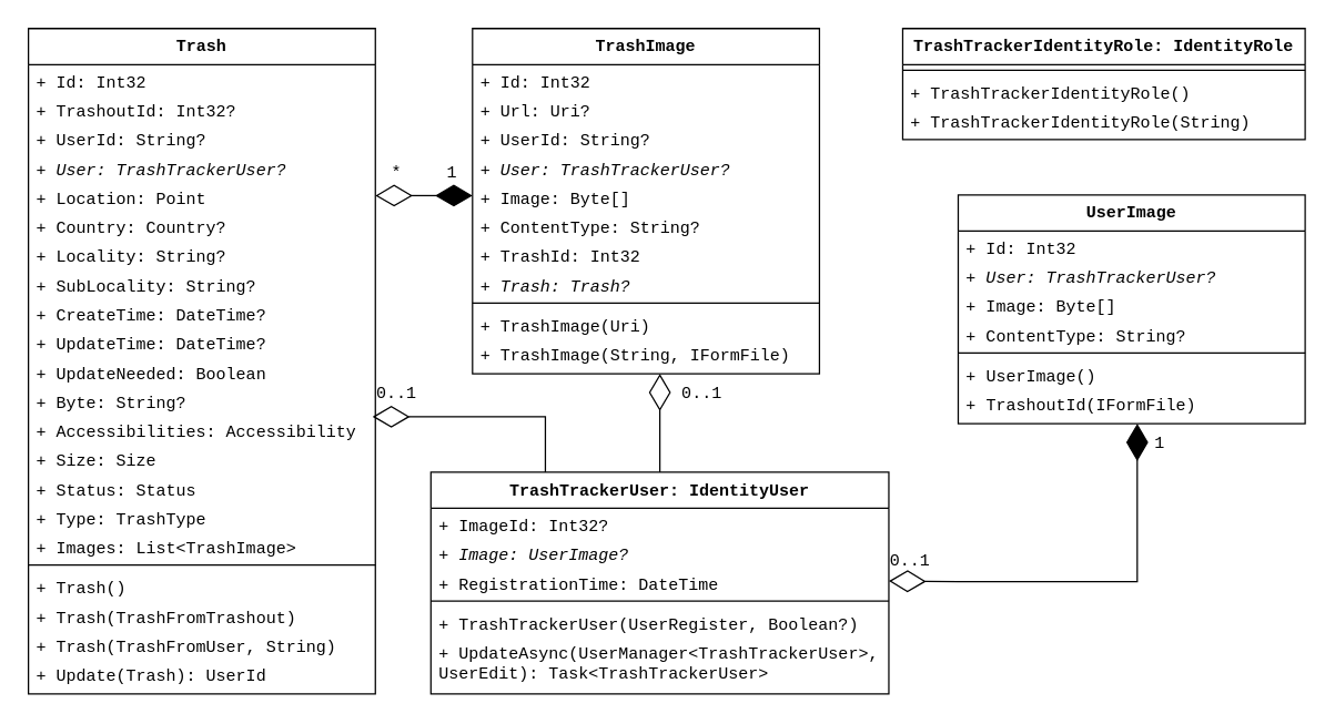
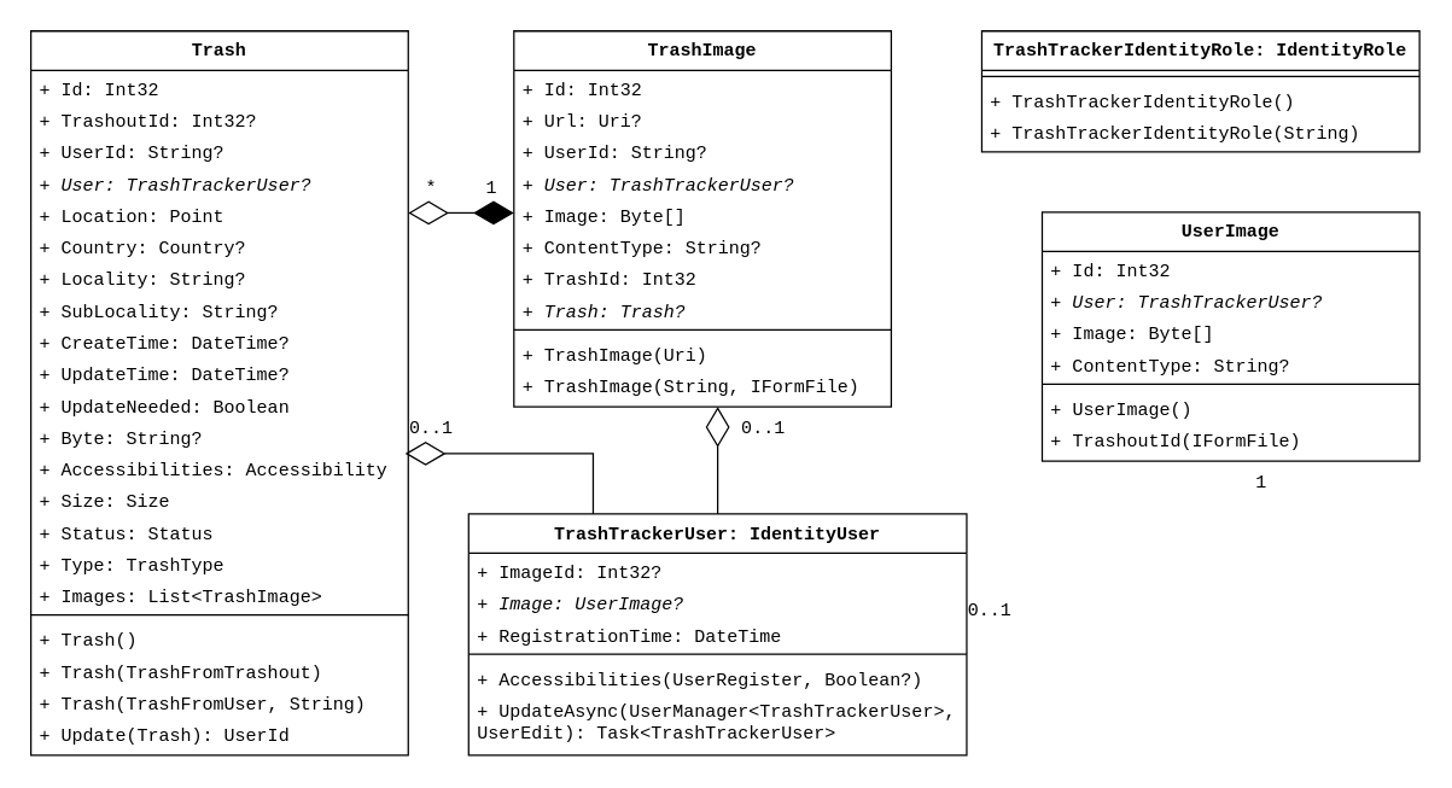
- <mxCell id="62" style="edgeStyle=orthogonalEdgeStyle;rounded=0;orthogonalLoop=1;jettySize=auto;html=1;entryX=1;entryY=0.5;entryDx=0;entryDy=0;strokeColor=default;align=center;verticalAlign=middle;fontFamily=Helvetica;fontSize=11;fontColor=default;labelBackgroundColor=default;startSize=24;endArrow=diamondThin;endFill=0;endSize=24;startArrow=diamondThin;startFill=1;exitX=0.516;exitY=1;exitDx=0;exitDy=0;exitPerimeter=0;" edge="1" parent="1" source="52" target="41"><mxGeometry relative="1" as="geometry"><mxPoint x="690" y="419" as="sourcePoint" /><Array as="points"><mxPoint x="819" y="419" /><mxPoint x="690" y="419" /></Array></mxGeometry></mxCell>
- <mxCell id="43" value="+ TrashTrackerUser(UserRegister, Boolean?)" style="text;strokeColor=none;fillColor=none;align=left;verticalAlign=top;spacingLeft=4;spacingRight=4;overflow=hidden;rotatable=0;points=[[0,0.5],[1,0.5]];portConstraint=eastwest;whiteSpace=wrap;html=1;fontFamily=Courier New;" vertex="1" parent="38"><mxGeometry y="97" width="330" height="21" as="geometry" /></mxCell>
+ <mxCell id="43" value="+ Accessibilities(UserRegister, Boolean?)" style="text;strokeColor=none;fillColor=none;align=left;verticalAlign=top;spacingLeft=4;spacingRight=4;overflow=hidden;rotatable=0;points=[[0,0.5],[1,0.5]];portConstraint=eastwest;whiteSpace=wrap;html=1;fontFamily=Courier New;" vertex="1" parent="38"><mxGeometry y="97" width="330" height="21" as="geometry" /></mxCell>
